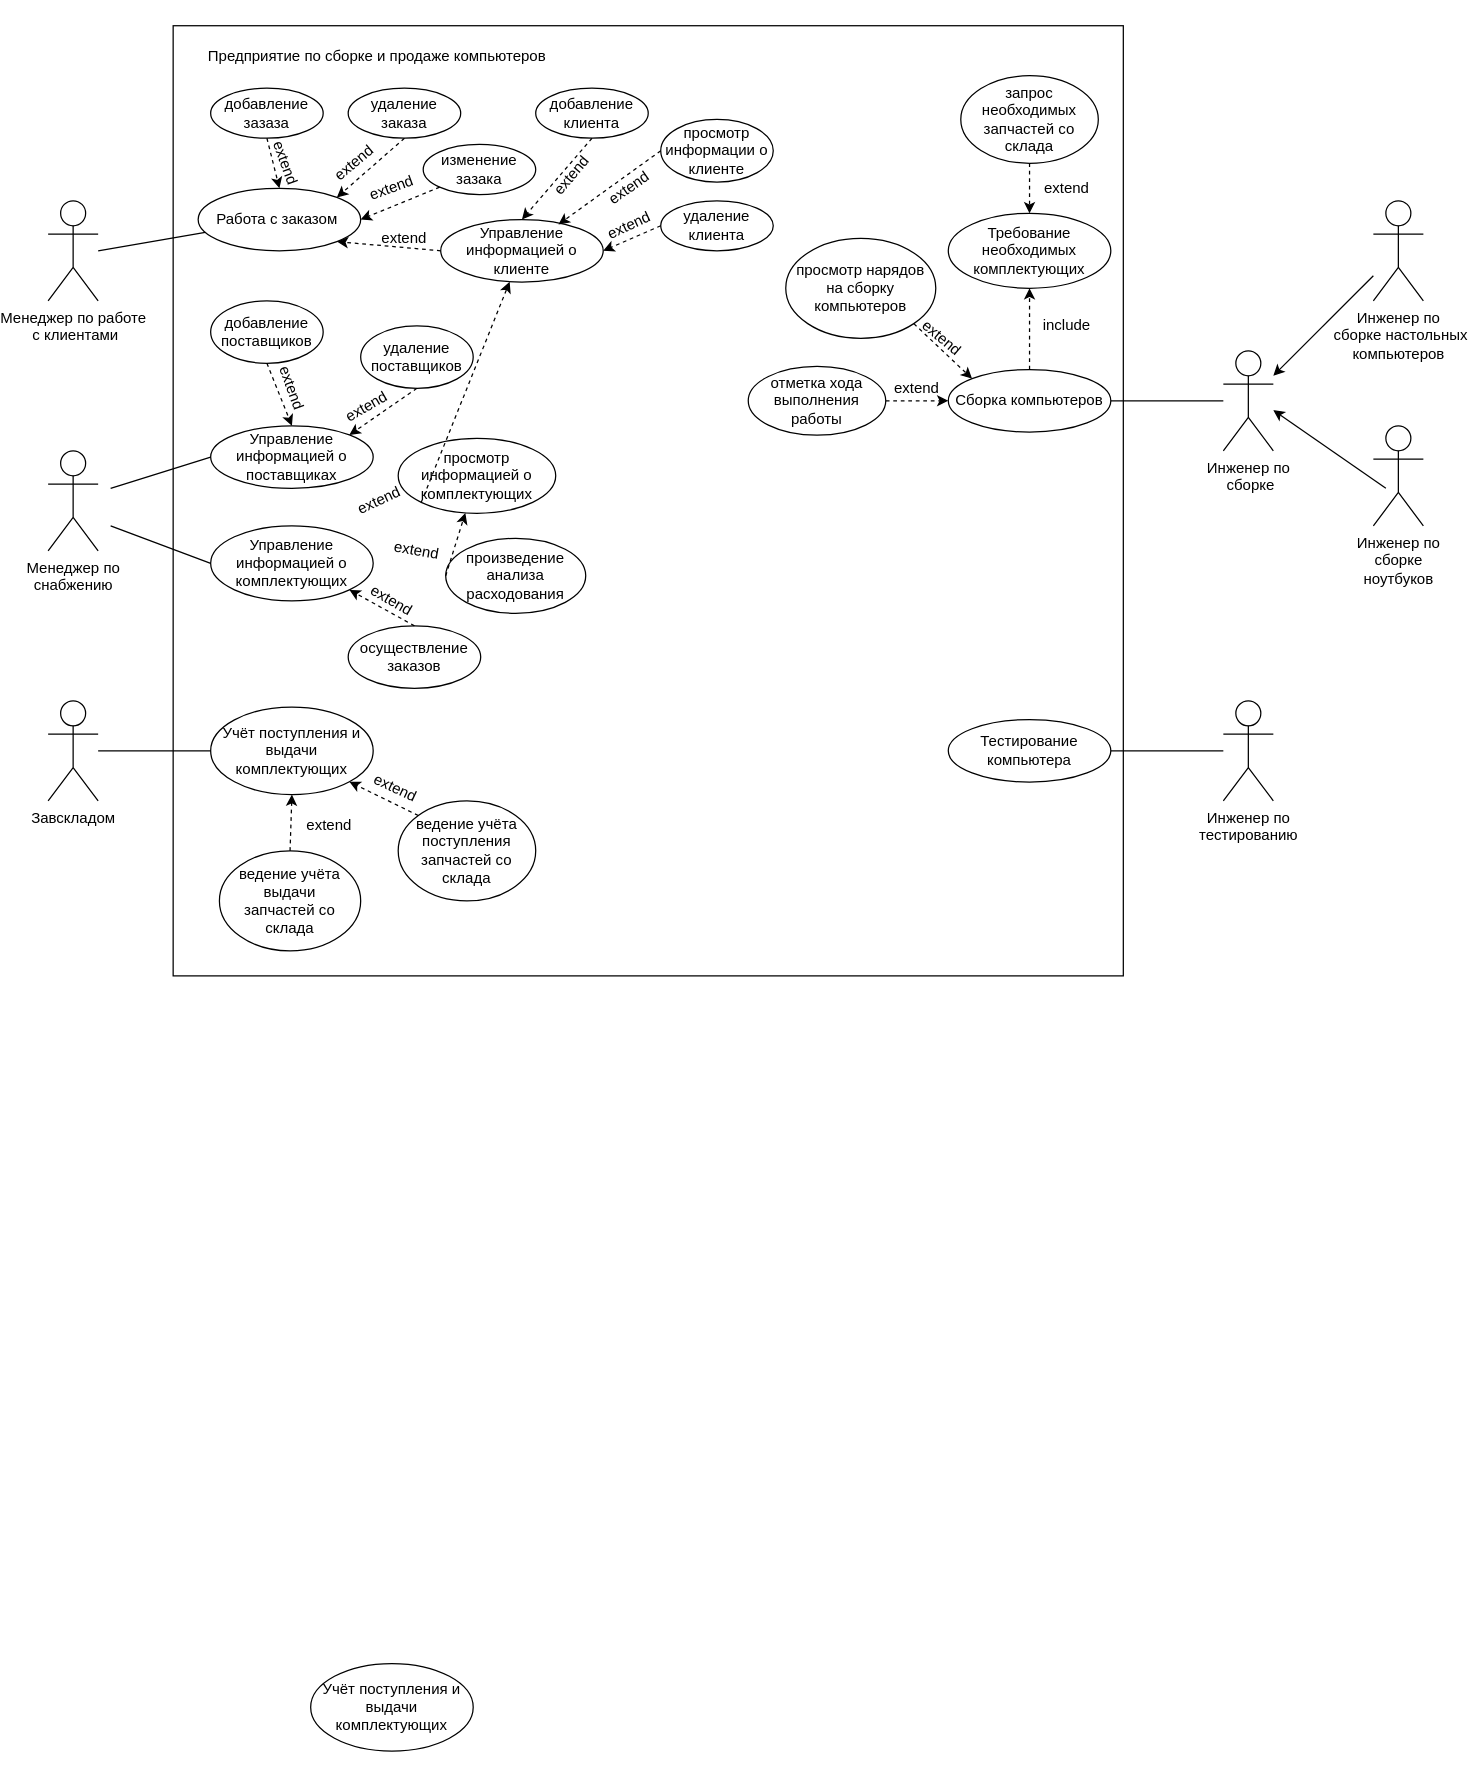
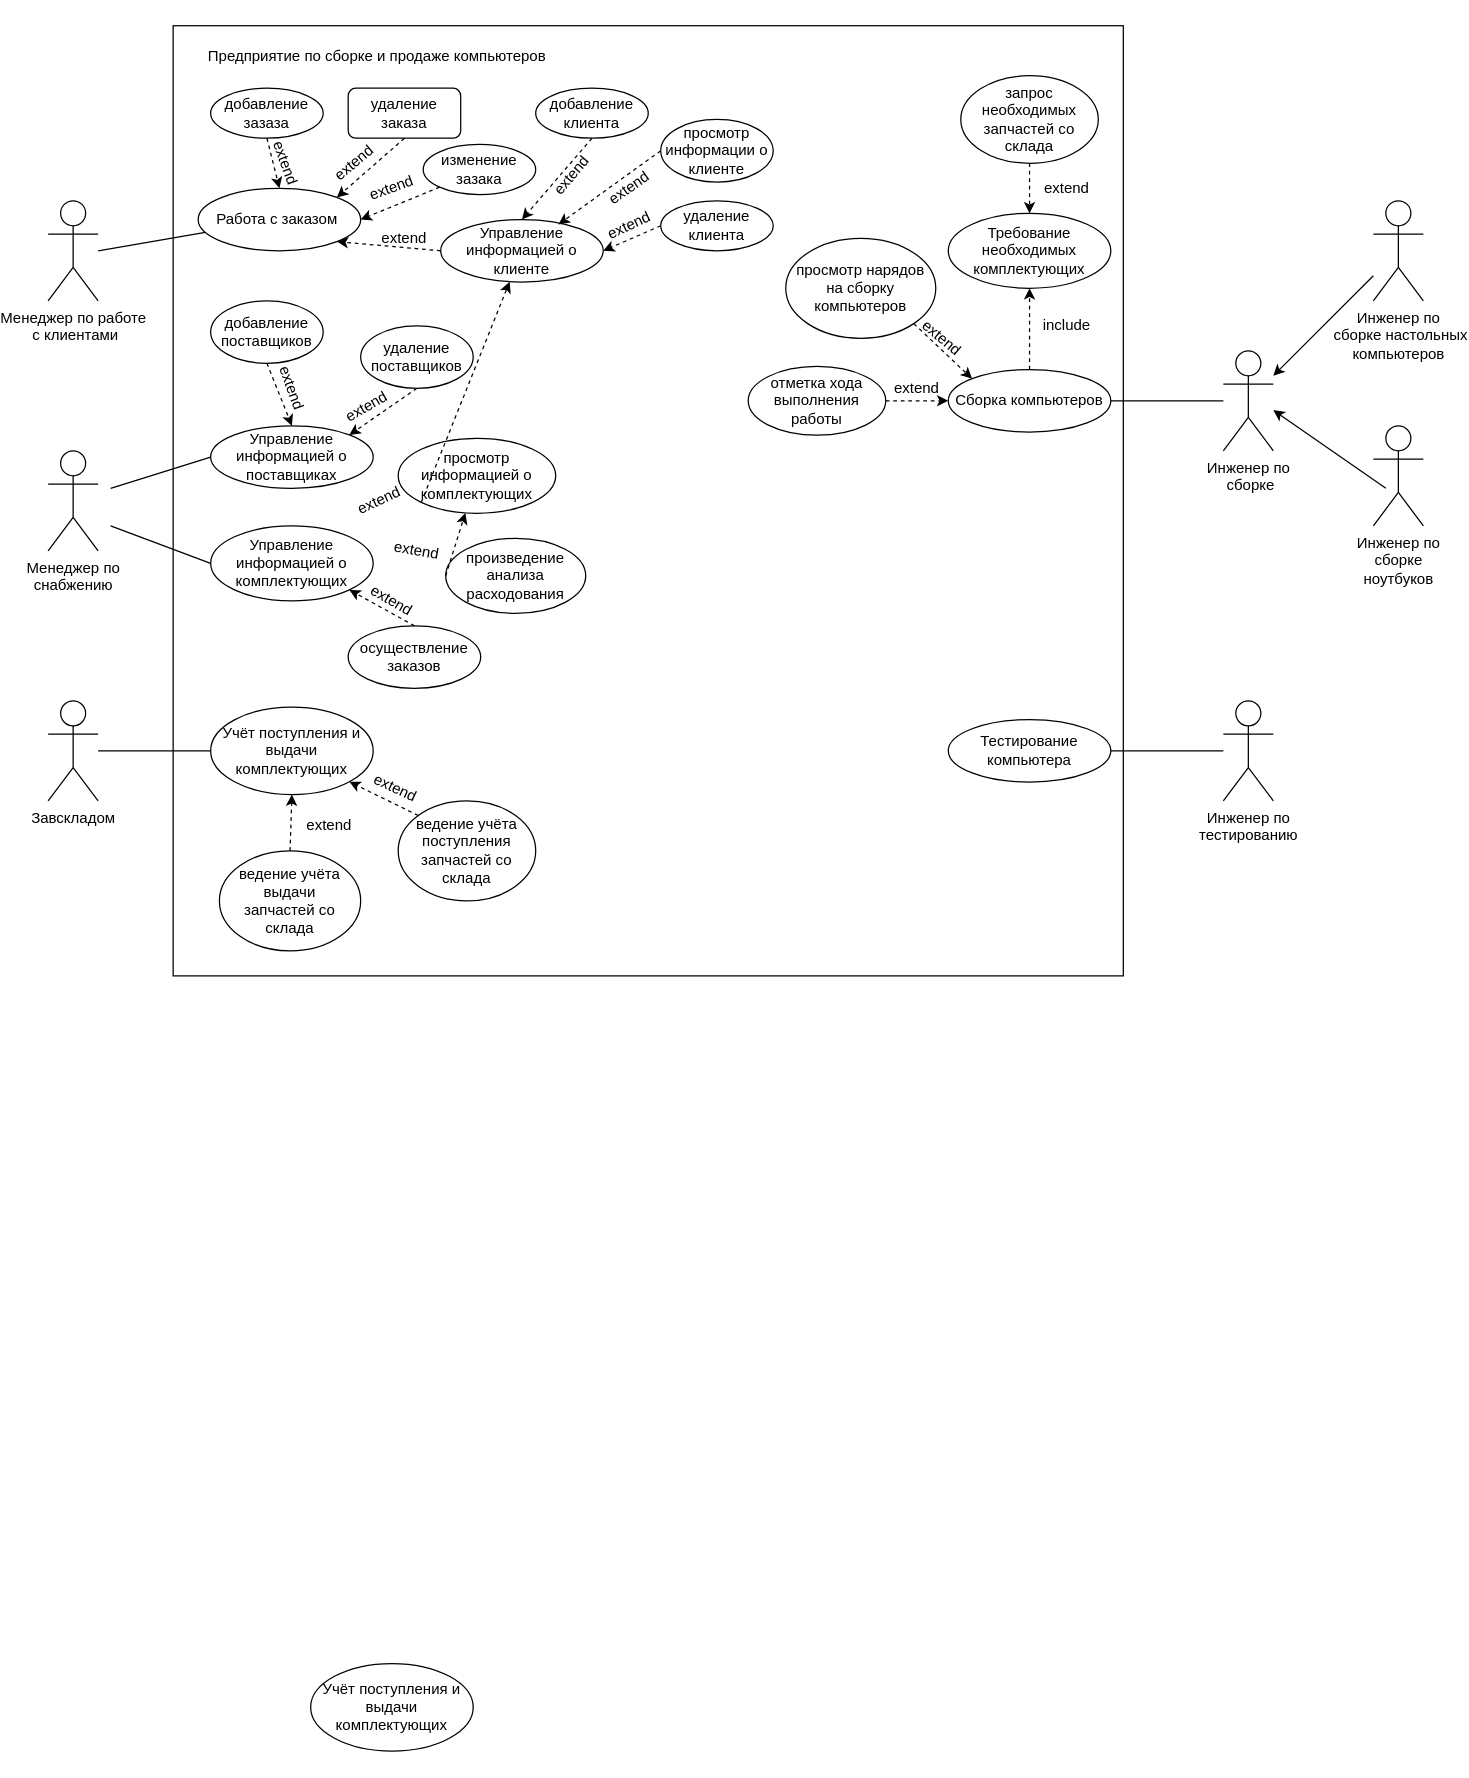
- <mxCell id="31" value="удаление заказа" style="ellipse;whiteSpace=wrap;html=1;" vertex="1" parent="1"><mxGeometry x="260" y="70" width="90" height="40" as="geometry" /></mxCell>
+ <mxCell id="31" value="удаление заказа" style="whiteSpace=wrap;html=1;rounded=1;" vertex="1" parent="1"><mxGeometry x="260" y="70" width="90" height="40" as="geometry" /></mxCell>
